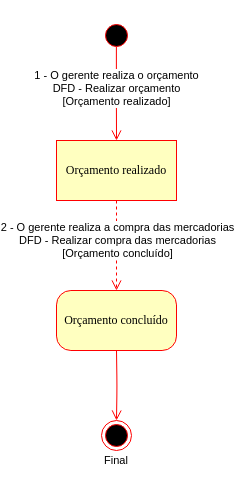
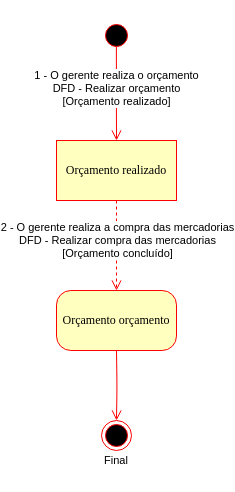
- <mxCell id="4" value="Orçamento concluído" style="rounded=1;whiteSpace=wrap;html=1;arcSize=24;fillColor=#ffffc0;strokeColor=#ff0000;shadow=0;comic=0;labelBackgroundColor=none;fontFamily=Verdana;fontSize=12;fontColor=#000000;align=center;" parent="1" vertex="1"><mxGeometry x="20" y="290" width="120" height="60" as="geometry" /></mxCell>
+ <mxCell id="4" value="Orçamento orçamento" style="rounded=1;whiteSpace=wrap;html=1;arcSize=24;fillColor=#ffffc0;strokeColor=#ff0000;shadow=0;comic=0;labelBackgroundColor=none;fontFamily=Verdana;fontSize=12;fontColor=#000000;align=center;" parent="1" vertex="1"><mxGeometry x="20" y="290" width="120" height="60" as="geometry" /></mxCell>
